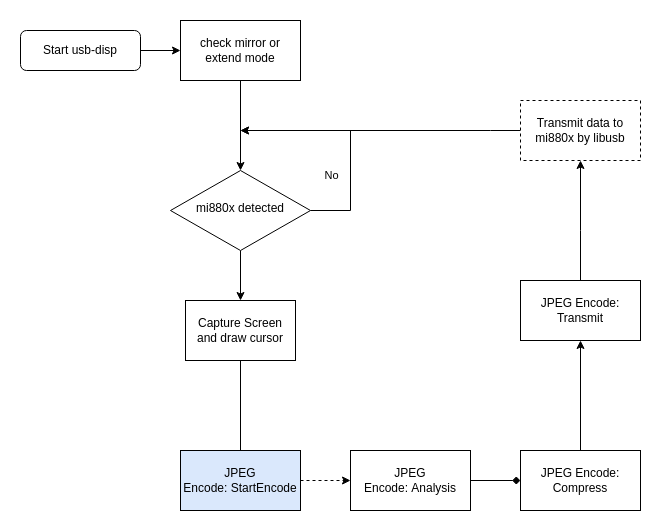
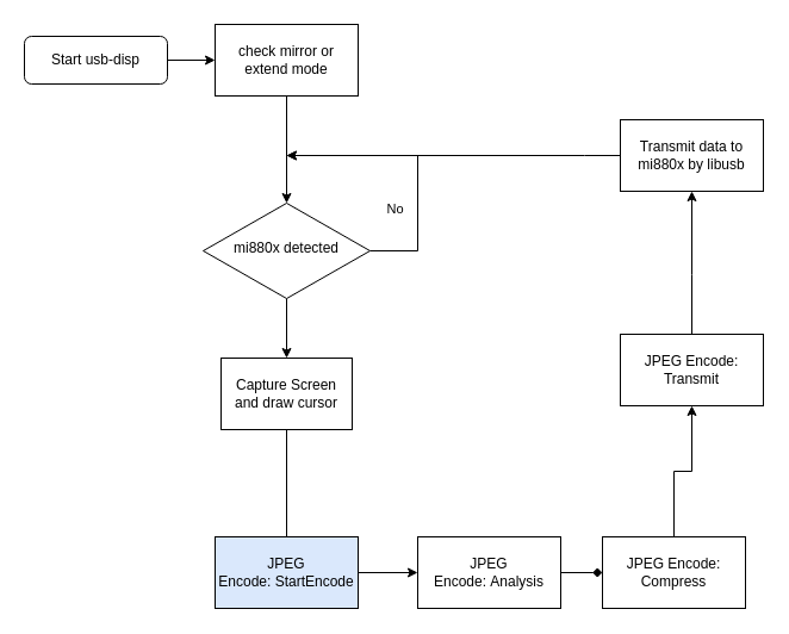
- <mxCell id="6" value="Transmit data to mi880x by libusb" style="rounded=0;whiteSpace=wrap;html=1;dashed=1;" parent="1" vertex="1"><mxGeometry x="520" y="100" width="120" height="60" as="geometry" /></mxCell>
+ <mxCell id="6" value="Transmit data to mi880x by libusb" style="rounded=0;whiteSpace=wrap;html=1;" parent="1" vertex="1"><mxGeometry x="520" y="100" width="120" height="60" as="geometry" /></mxCell>
- <mxCell id="20" style="edgeStyle=orthogonalEdgeStyle;rounded=0;orthogonalLoop=1;jettySize=auto;html=1;dashed=1;" edge="1" parent="1" source="21" target="15"><mxGeometry relative="1" as="geometry" /></mxCell>
+ <mxCell id="20" style="edgeStyle=orthogonalEdgeStyle;rounded=0;orthogonalLoop=1;jettySize=auto;html=1;" edge="1" parent="1" source="21" target="15"><mxGeometry relative="1" as="geometry" /></mxCell>
- <mxCell id="19" value="&lt;span&gt;JPEG Encode: Compress&lt;/span&gt;" style="rounded=0;whiteSpace=wrap;html=1;" vertex="1" parent="1"><mxGeometry x="520" y="450" width="120" height="60" as="geometry" /></mxCell>
+ <mxCell id="19" value="&lt;span&gt;JPEG Encode: Compress&lt;/span&gt;" style="rounded=0;whiteSpace=wrap;html=1;" vertex="1" parent="1"><mxGeometry x="505" y="450" width="120" height="60" as="geometry" /></mxCell>
